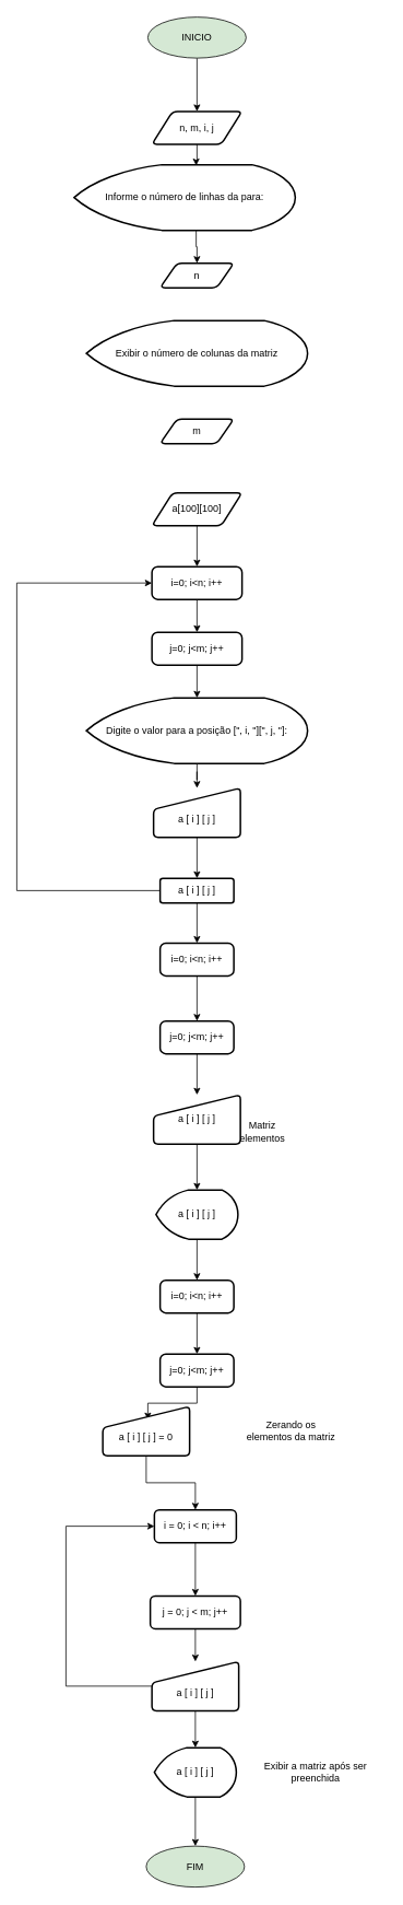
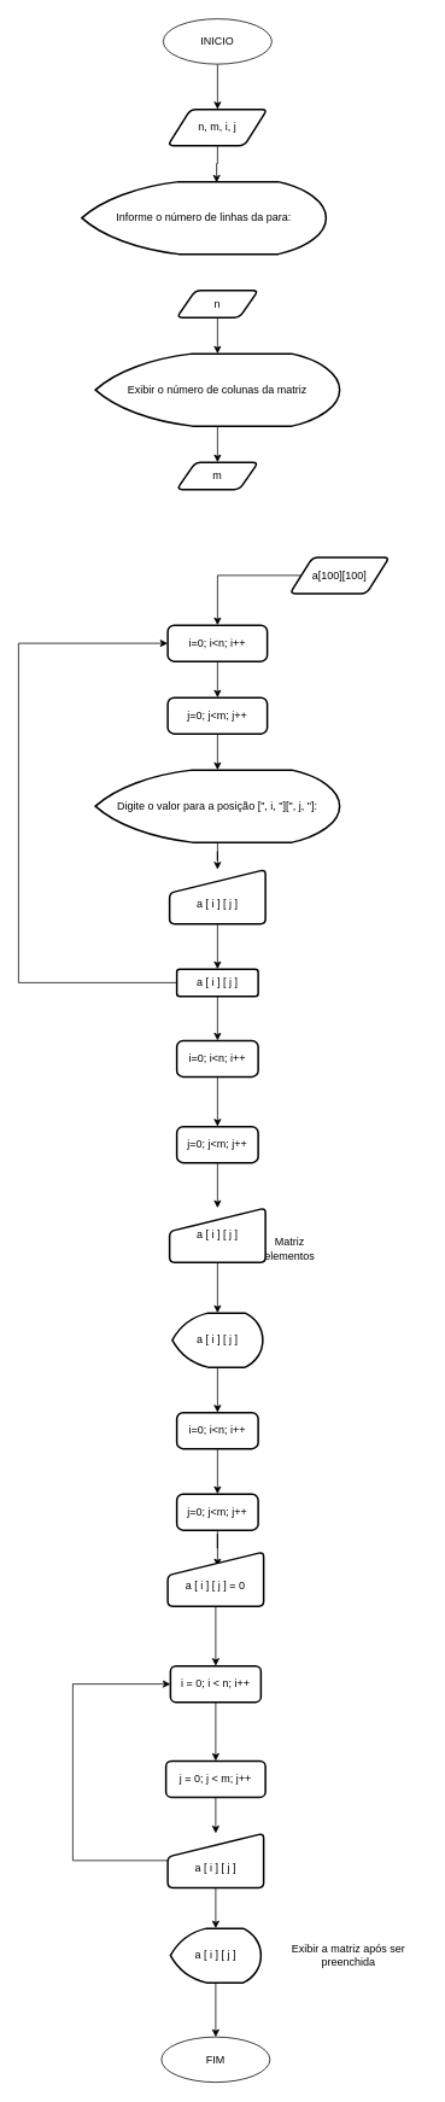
- <mxCell id="3" value="INICIO" style="ellipse;whiteSpace=wrap;html=1;fillColor=#d5e8d4;" vertex="1" parent="1"><mxGeometry x="180" y="20" width="120" height="50" as="geometry" /></mxCell>
+ <mxCell id="3" value="INICIO" style="ellipse;whiteSpace=wrap;html=1;" vertex="1" parent="1"><mxGeometry x="180" y="20" width="120" height="50" as="geometry" /></mxCell>
- <mxCell id="6" value="n, m, i, j" style="shape=parallelogram;html=1;strokeWidth=2;perimeter=parallelogramPerimeter;whiteSpace=wrap;rounded=1;arcSize=12;size=0.23;" vertex="1" parent="1"><mxGeometry x="185" y="135" width="110" height="40" as="geometry" /></mxCell>
+ <mxCell id="6" value="n, m, i, j" style="shape=parallelogram;html=1;strokeWidth=2;perimeter=parallelogramPerimeter;whiteSpace=wrap;rounded=1;arcSize=12;size=0.23;" vertex="1" parent="1"><mxGeometry x="185" y="120" width="110" height="40" as="geometry" /></mxCell>
- <mxCell id="7" value="" style="edgeStyle=orthogonalEdgeStyle;rounded=0;orthogonalLoop=1;jettySize=auto;html=1;exitX=0.552;exitY=1;exitDx=0;exitDy=0;exitPerimeter=0;" edge="1" parent="1" source="48" target="10"><mxGeometry relative="1" as="geometry"><mxPoint x="240" y="270" as="sourcePoint" /></mxGeometry></mxCell>
+ <mxCell id="9" value="" style="edgeStyle=orthogonalEdgeStyle;rounded=0;orthogonalLoop=1;jettySize=auto;html=1;" edge="1" parent="1" source="10" target="49"><mxGeometry relative="1" as="geometry"><mxPoint x="240" y="390" as="targetPoint" /></mxGeometry></mxCell>
+ <mxCell id="8" value="" style="edgeStyle=orthogonalEdgeStyle;rounded=0;orthogonalLoop=1;jettySize=auto;html=1;exitX=0.5;exitY=1;exitDx=0;exitDy=0;exitPerimeter=0;" edge="1" parent="1" source="49" target="11"><mxGeometry relative="1" as="geometry"><mxPoint x="240" y="460" as="sourcePoint" /></mxGeometry></mxCell>
- <mxCell id="13" value="a[100][100]" style="shape=parallelogram;html=1;strokeWidth=2;perimeter=parallelogramPerimeter;whiteSpace=wrap;rounded=1;arcSize=12;size=0.23;" vertex="1" parent="1"><mxGeometry x="185" y="600" width="110" height="40" as="geometry" /></mxCell>
+ <mxCell id="13" value="a[100][100]" style="shape=parallelogram;html=1;strokeWidth=2;perimeter=parallelogramPerimeter;whiteSpace=wrap;rounded=1;arcSize=12;size=0.23;" vertex="1" parent="1"><mxGeometry x="320" y="615" width="110" height="40" as="geometry" /></mxCell>
- <mxCell id="44" value="&lt;div&gt;&lt;br&gt;&lt;/div&gt;a [ i ] [ j ] = 0" style="html=1;strokeWidth=2;shape=manualInput;whiteSpace=wrap;rounded=1;size=26;arcSize=11;" vertex="1" parent="1"><mxGeometry x="125" y="1714" width="106" height="60" as="geometry" /></mxCell>
+ <mxCell id="44" value="&lt;div&gt;&lt;br&gt;&lt;/div&gt;a [ i ] [ j ] = 0" style="html=1;strokeWidth=2;shape=manualInput;whiteSpace=wrap;rounded=1;size=26;arcSize=11;" vertex="1" parent="1"><mxGeometry x="185" y="1714" width="106" height="60" as="geometry" /></mxCell>
- <mxCell id="33" value="Zerando os elementos da matriz" style="text;html=1;align=center;verticalAlign=middle;whiteSpace=wrap;rounded=0;" vertex="1" parent="1"><mxGeometry x="295" y="1724" width="120" height="40" as="geometry" /></mxCell>
- <mxCell id="4" value="FIM" style="ellipse;whiteSpace=wrap;html=1;fillColor=#d5e8d4;" vertex="1" parent="1"><mxGeometry x="178" y="2250" width="120" height="50" as="geometry" /></mxCell>
+ <mxCell id="4" value="FIM" style="ellipse;whiteSpace=wrap;html=1;" vertex="1" parent="1"><mxGeometry x="178" y="2250" width="120" height="50" as="geometry" /></mxCell>
